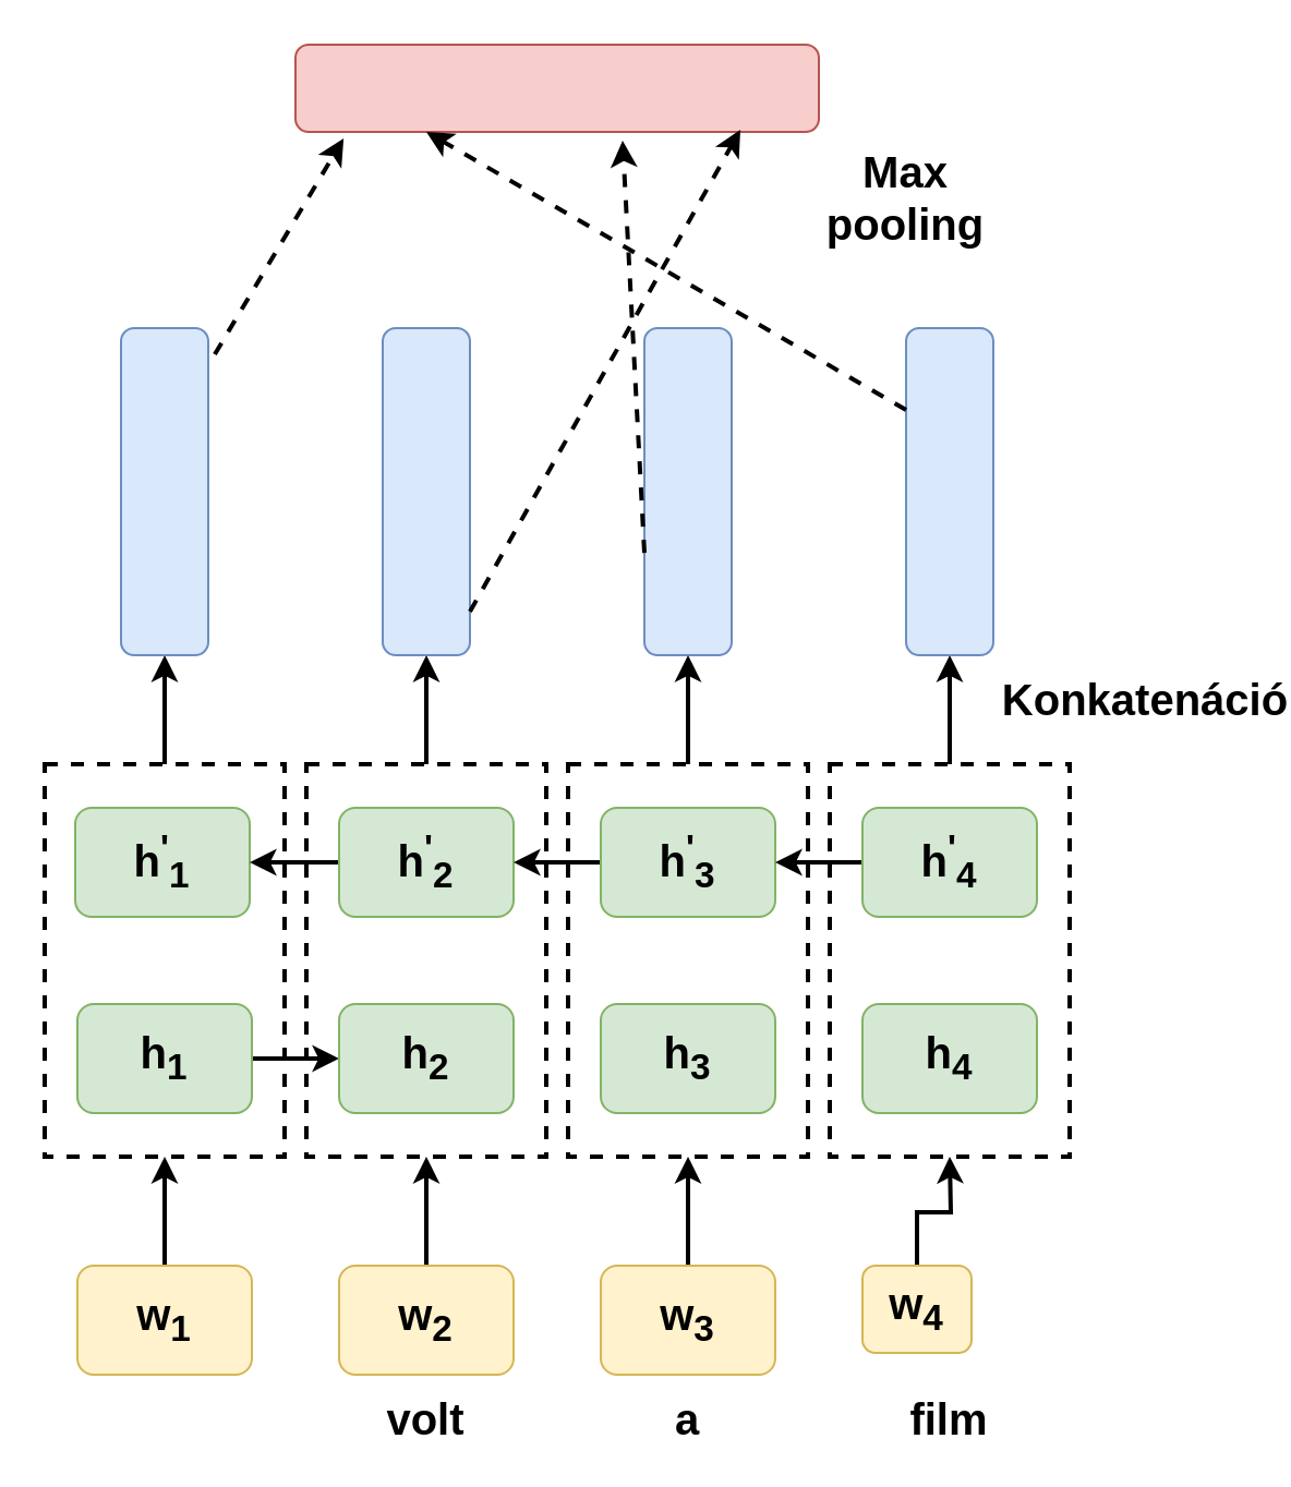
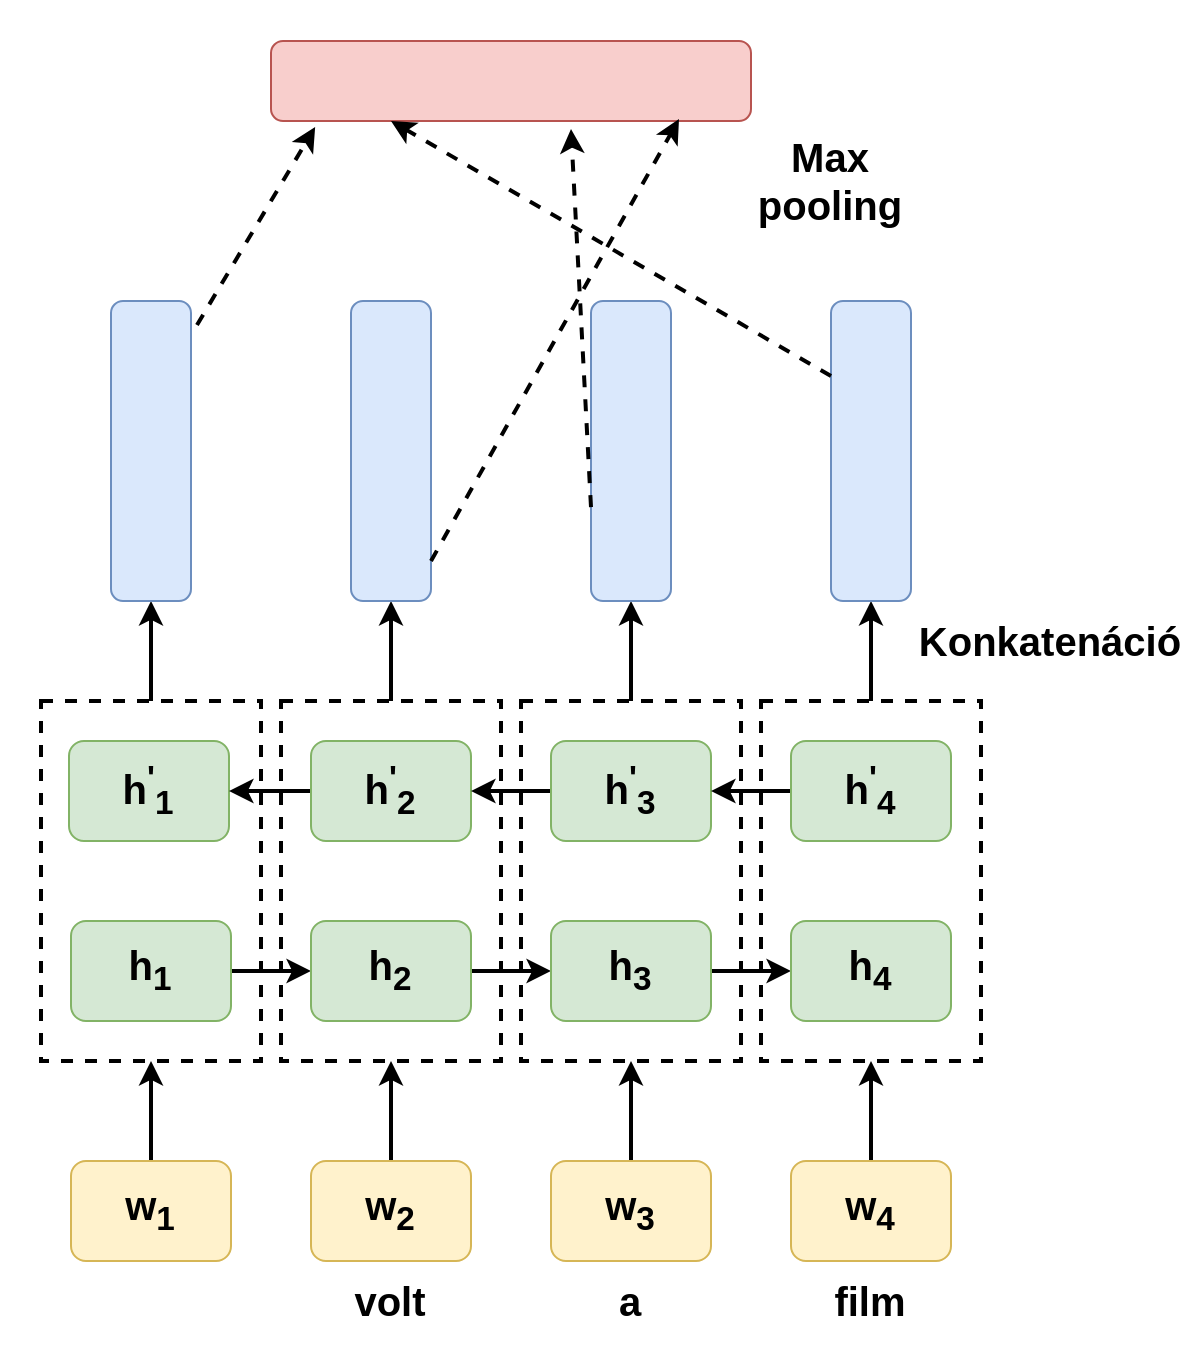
+ <mxCell id="23" style="edgeStyle=orthogonalEdgeStyle;rounded=0;orthogonalLoop=1;jettySize=auto;html=1;exitX=1;exitY=0.5;exitDx=0;exitDy=0;strokeWidth=2;" edge="1" parent="1" source="24" target="28"><mxGeometry relative="1" as="geometry" /></mxCell>
+ <mxCell id="27" style="edgeStyle=orthogonalEdgeStyle;rounded=0;orthogonalLoop=1;jettySize=auto;html=1;exitX=1;exitY=0.5;exitDx=0;exitDy=0;strokeWidth=2;" edge="1" parent="1" source="28" target="31"><mxGeometry relative="1" as="geometry" /></mxCell>
- <mxCell id="17" value="&lt;b&gt;&lt;font style=&quot;font-size: 20px&quot;&gt;w&lt;sub&gt;4&lt;/sub&gt;&lt;/font&gt;&lt;/b&gt;" style="rounded=1;whiteSpace=wrap;html=1;fillColor=#fff2cc;strokeColor=#d6b656;" vertex="1" parent="1"><mxGeometry x="395" y="580" width="50" height="40" as="geometry" /></mxCell>
+ <mxCell id="17" value="&lt;b&gt;&lt;font style=&quot;font-size: 20px&quot;&gt;w&lt;sub&gt;4&lt;/sub&gt;&lt;/font&gt;&lt;/b&gt;" style="rounded=1;whiteSpace=wrap;html=1;fillColor=#fff2cc;strokeColor=#d6b656;" vertex="1" parent="1"><mxGeometry x="395" y="580" width="80" height="50" as="geometry" /></mxCell>
